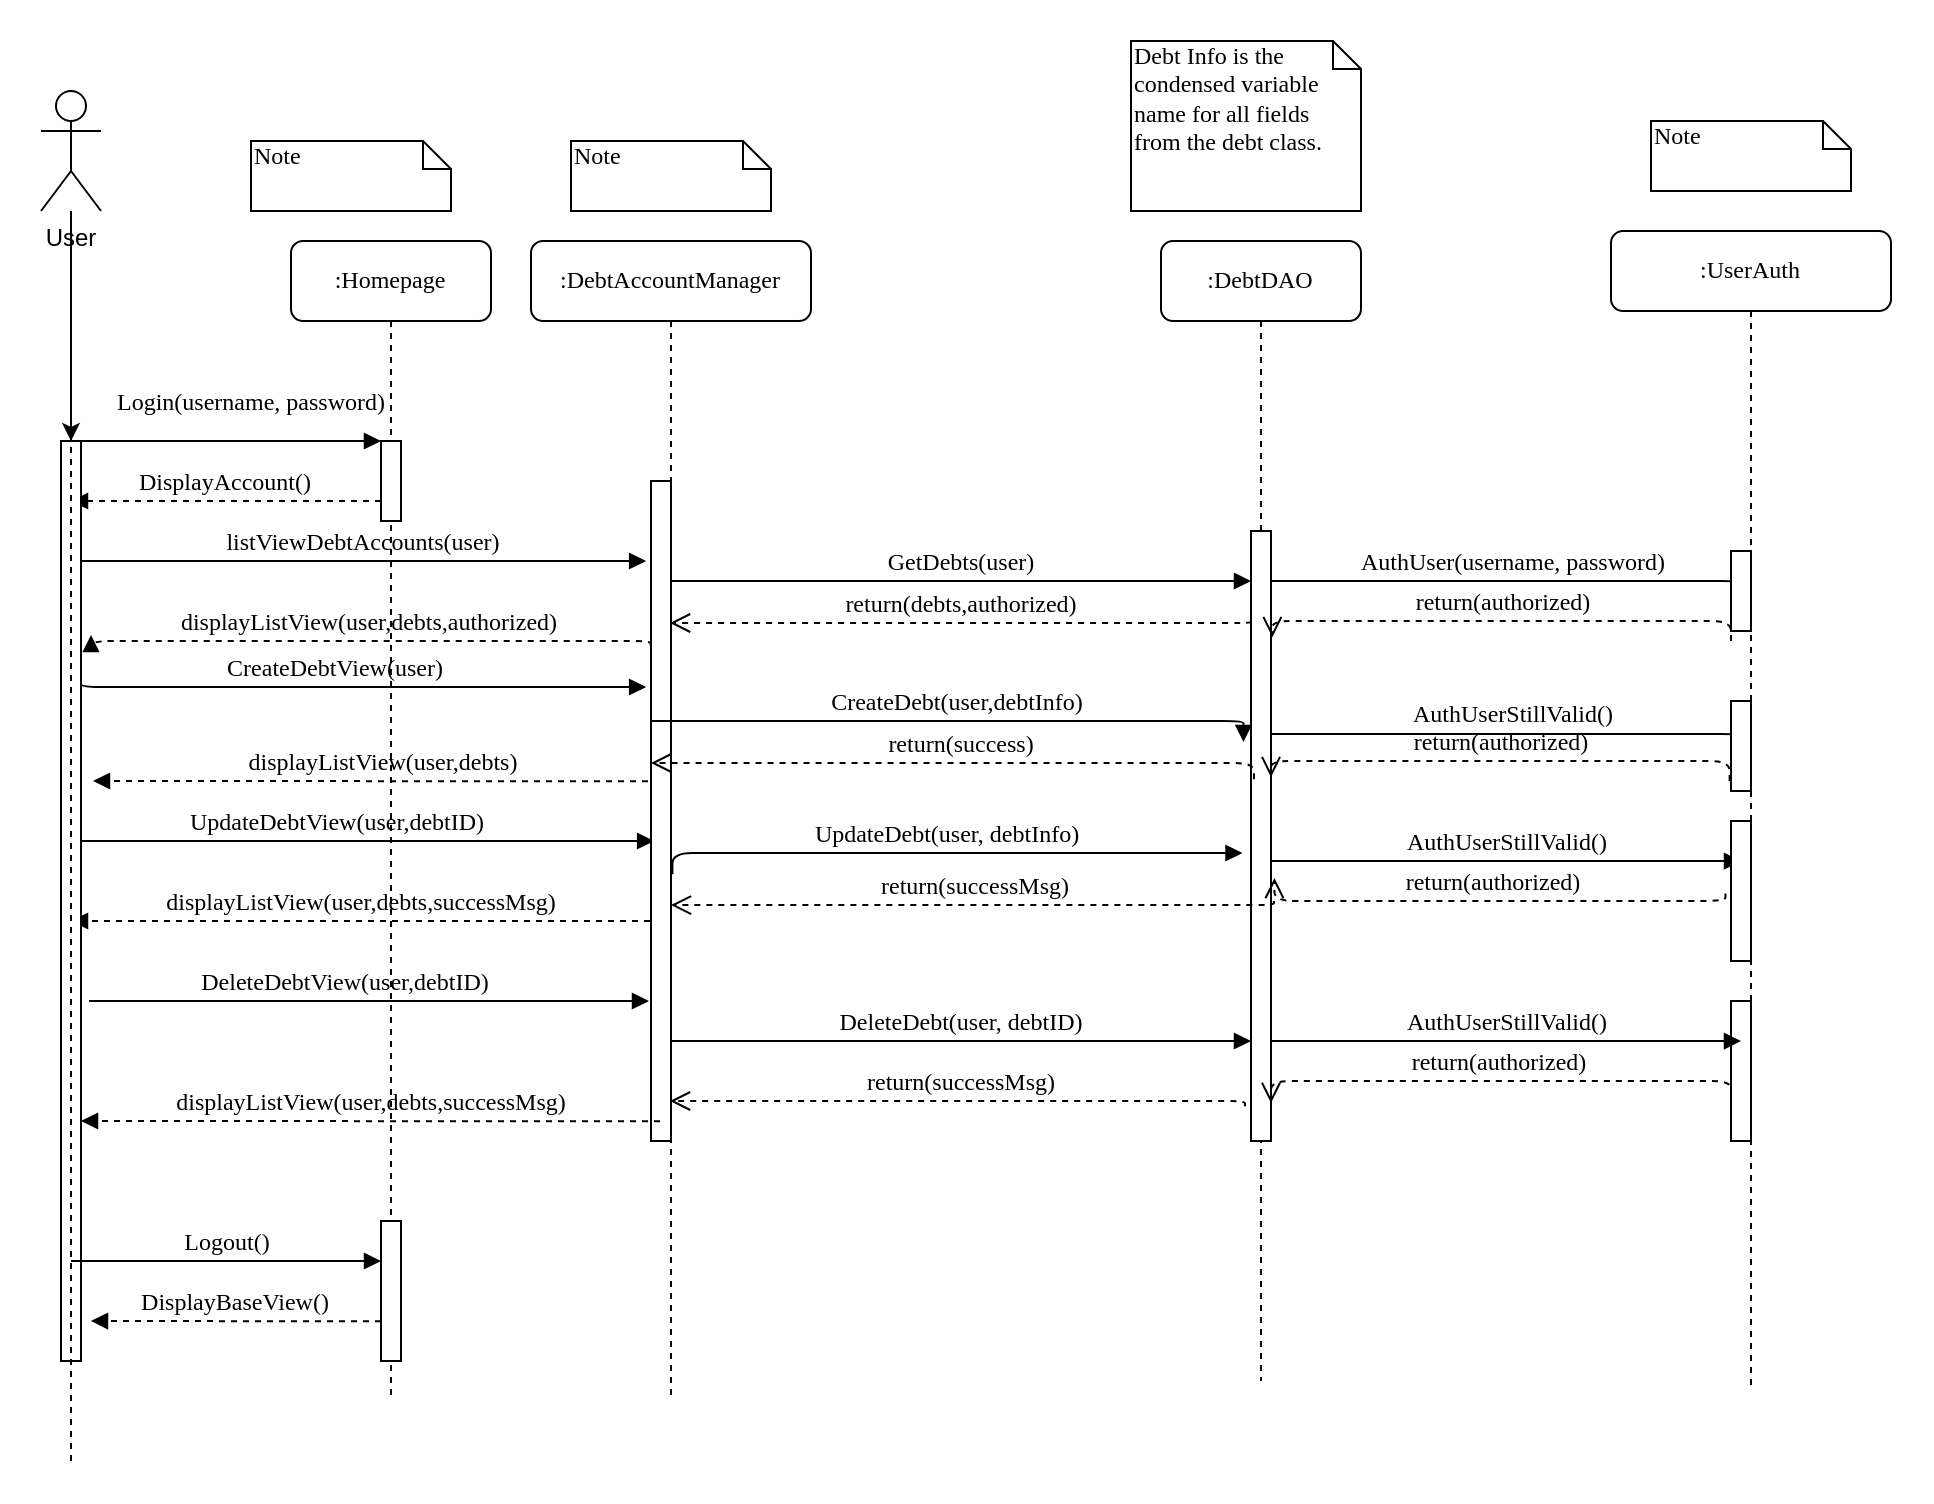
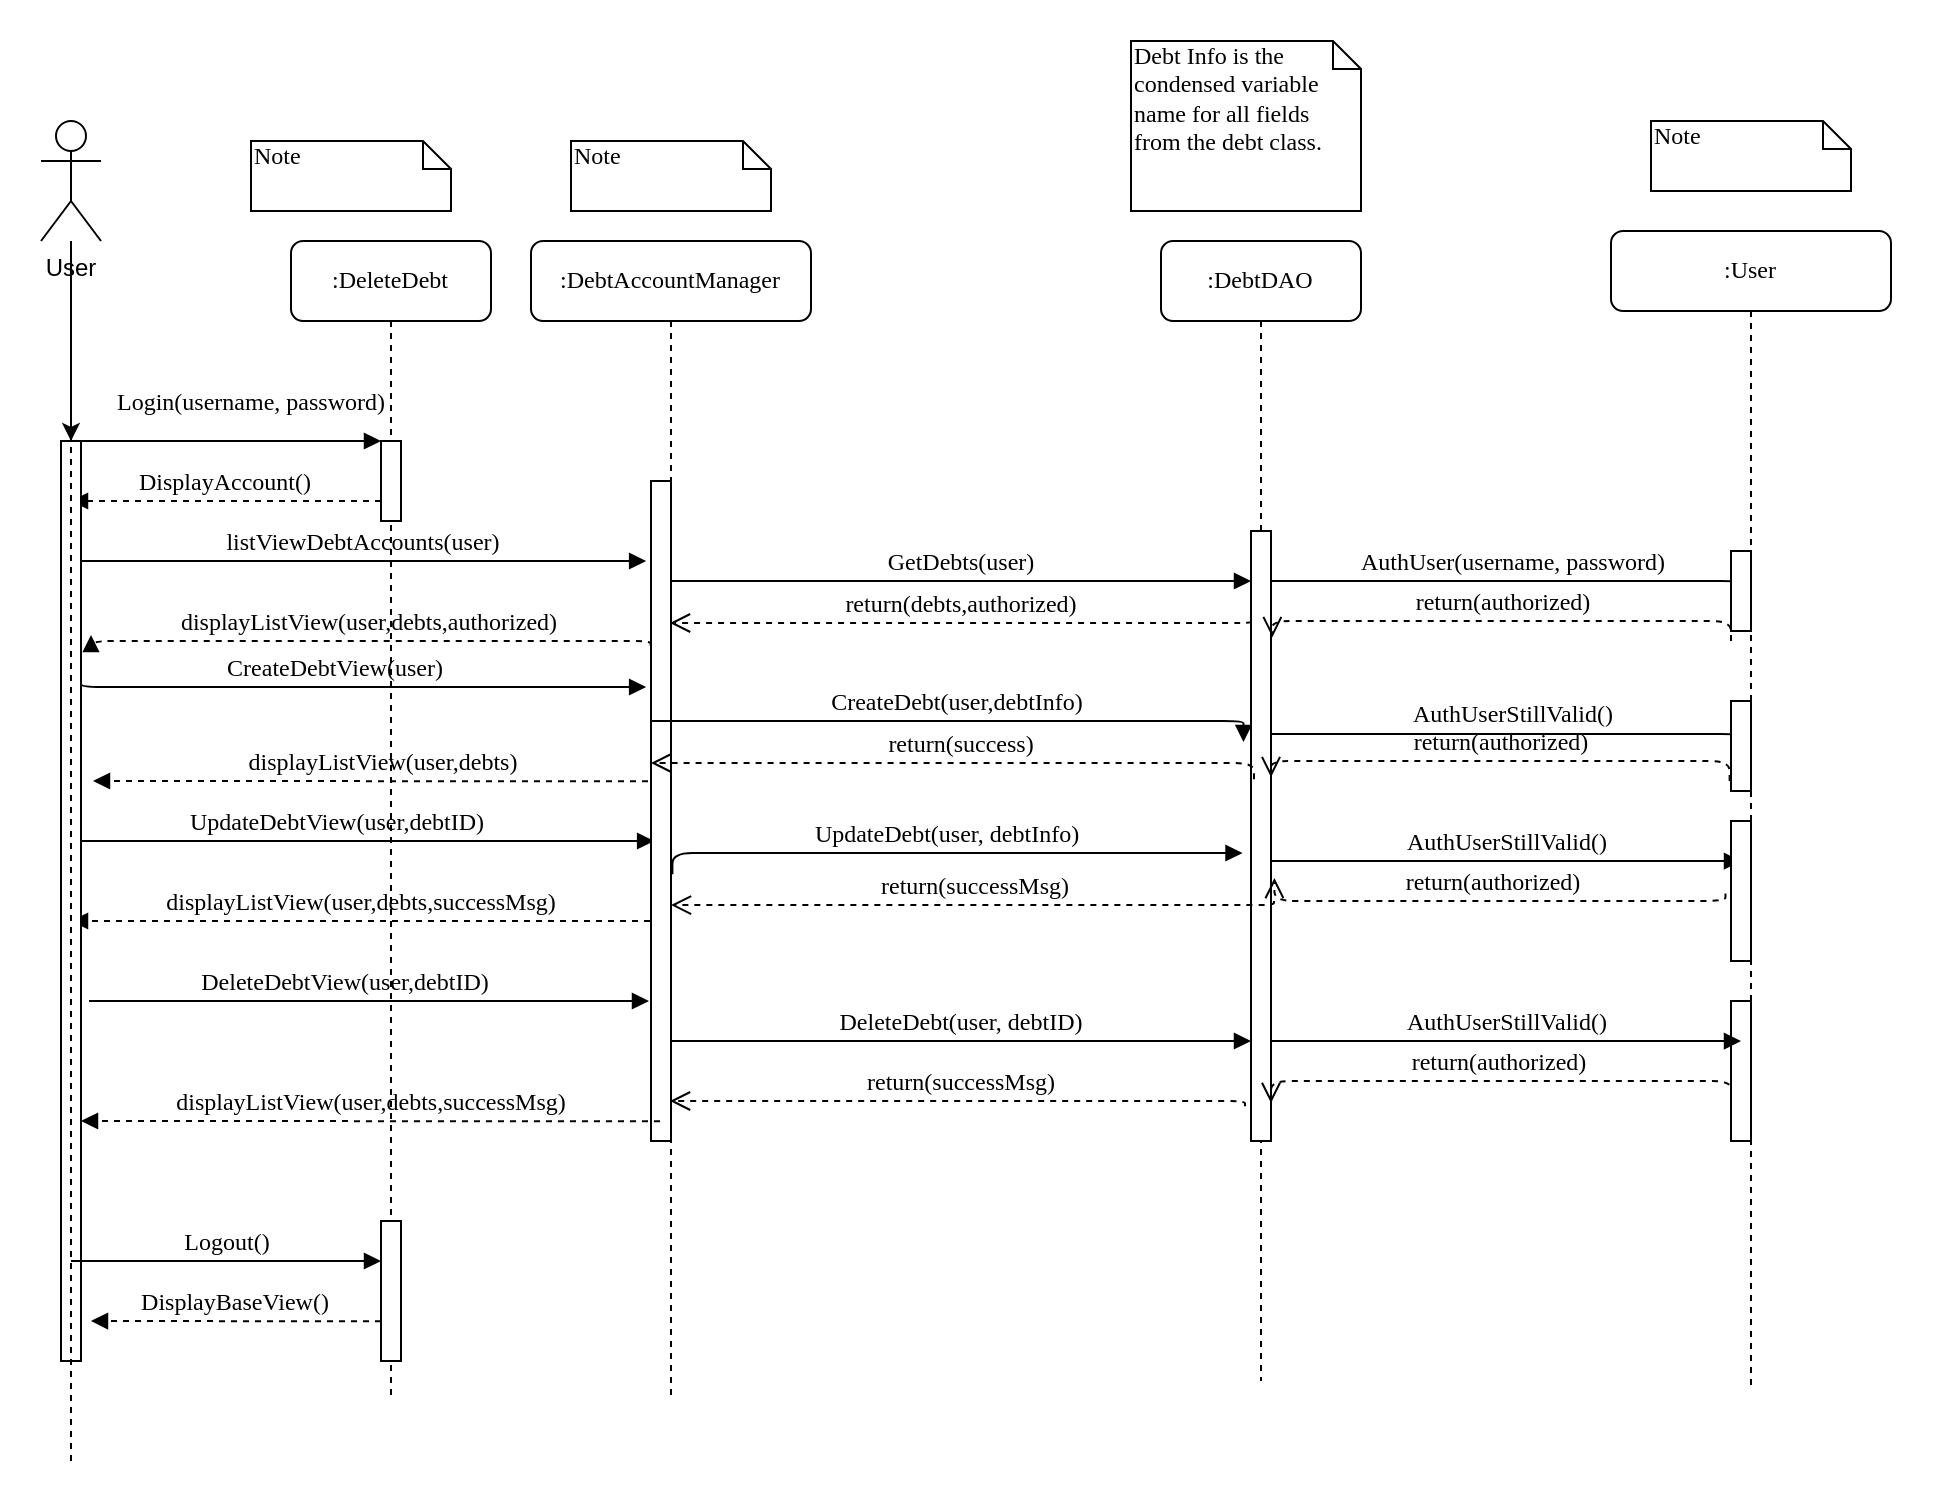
- <mxCell id="29" value="User" style="shape=umlActor;verticalLabelPosition=bottom;verticalAlign=top;html=1;outlineConnect=0;" parent="1" vertex="1"><mxGeometry x="20" y="45" width="30" height="60" as="geometry" /></mxCell>
+ <mxCell id="29" value="User" style="shape=umlActor;verticalLabelPosition=bottom;verticalAlign=top;html=1;outlineConnect=0;" parent="1" vertex="1"><mxGeometry x="20" y="60" width="30" height="60" as="geometry" /></mxCell>
- <mxCell id="39" value=":UserAuth" style="shape=umlLifeline;perimeter=lifelinePerimeter;whiteSpace=wrap;html=1;container=1;collapsible=0;recursiveResize=0;outlineConnect=0;rounded=1;shadow=0;comic=0;labelBackgroundColor=none;strokeWidth=1;fontFamily=Verdana;fontSize=12;align=center;" parent="1" vertex="1"><mxGeometry x="805" y="115" width="140" height="580" as="geometry" /></mxCell>
+ <mxCell id="39" value=":User" style="shape=umlLifeline;perimeter=lifelinePerimeter;whiteSpace=wrap;html=1;container=1;collapsible=0;recursiveResize=0;outlineConnect=0;rounded=1;shadow=0;comic=0;labelBackgroundColor=none;strokeWidth=1;fontFamily=Verdana;fontSize=12;align=center;" parent="1" vertex="1"><mxGeometry x="805" y="115" width="140" height="580" as="geometry" /></mxCell>
- <mxCell id="2" value=":Homepage" style="shape=umlLifeline;perimeter=lifelinePerimeter;whiteSpace=wrap;html=1;container=1;collapsible=0;recursiveResize=0;outlineConnect=0;rounded=1;shadow=0;comic=0;labelBackgroundColor=none;strokeWidth=1;fontFamily=Verdana;fontSize=12;align=center;" parent="1" vertex="1"><mxGeometry x="145" y="120" width="100" height="580" as="geometry" /></mxCell>
+ <mxCell id="2" value=":DeleteDebt" style="shape=umlLifeline;perimeter=lifelinePerimeter;whiteSpace=wrap;html=1;container=1;collapsible=0;recursiveResize=0;outlineConnect=0;rounded=1;shadow=0;comic=0;labelBackgroundColor=none;strokeWidth=1;fontFamily=Verdana;fontSize=12;align=center;" parent="1" vertex="1"><mxGeometry x="145" y="120" width="100" height="580" as="geometry" /></mxCell>
